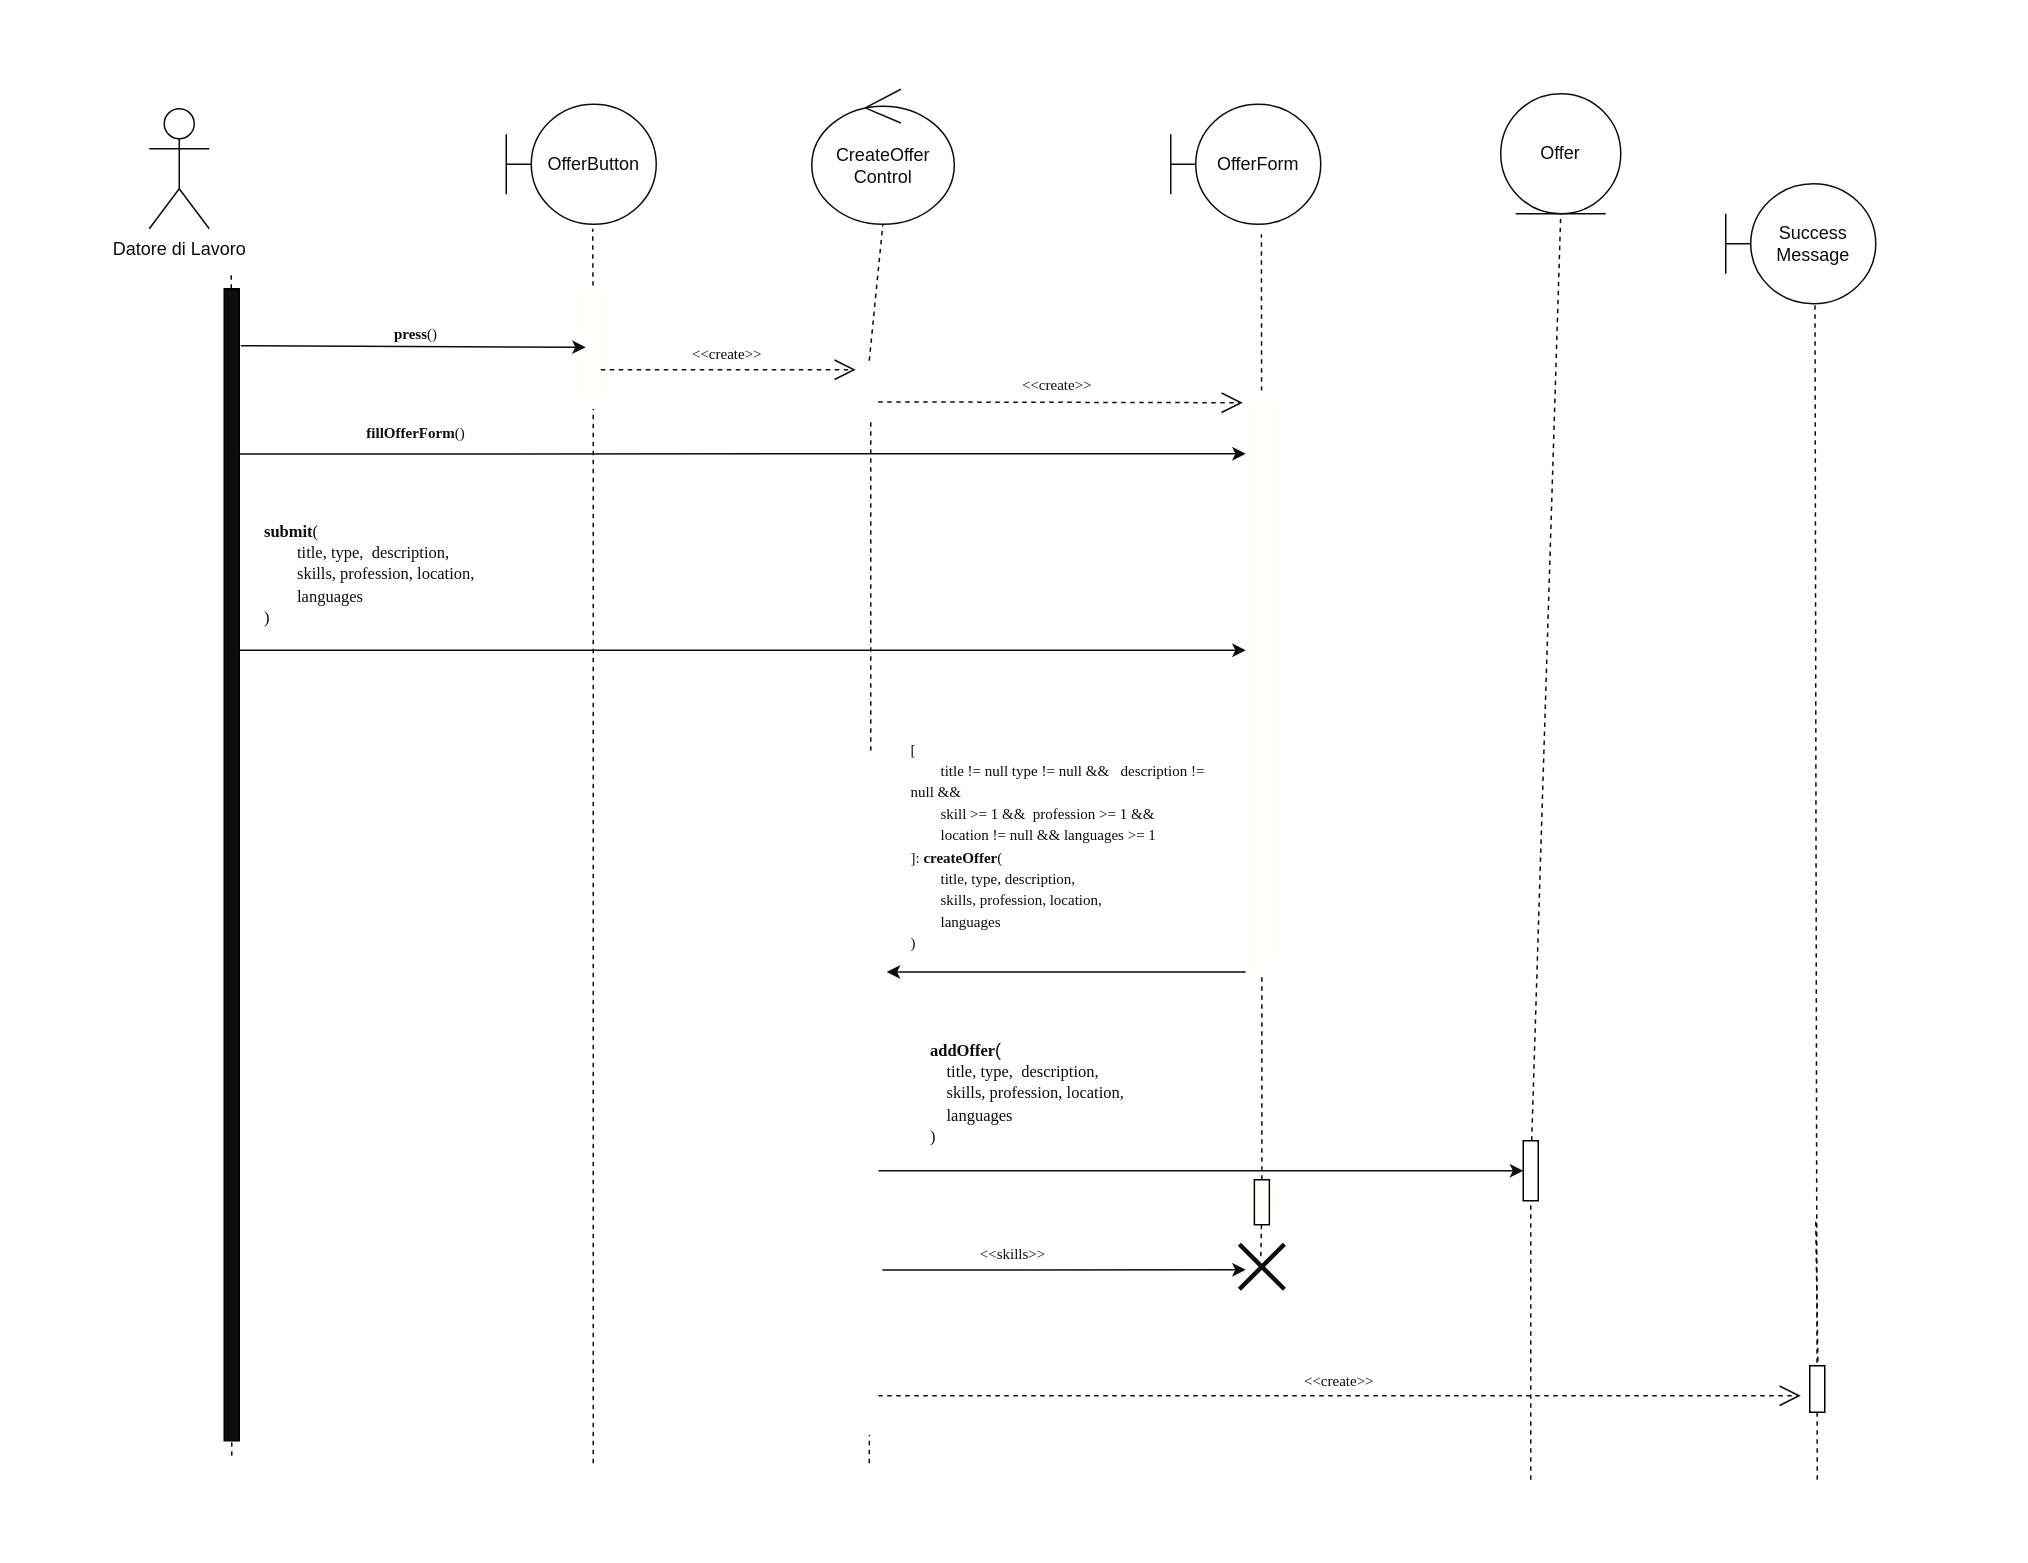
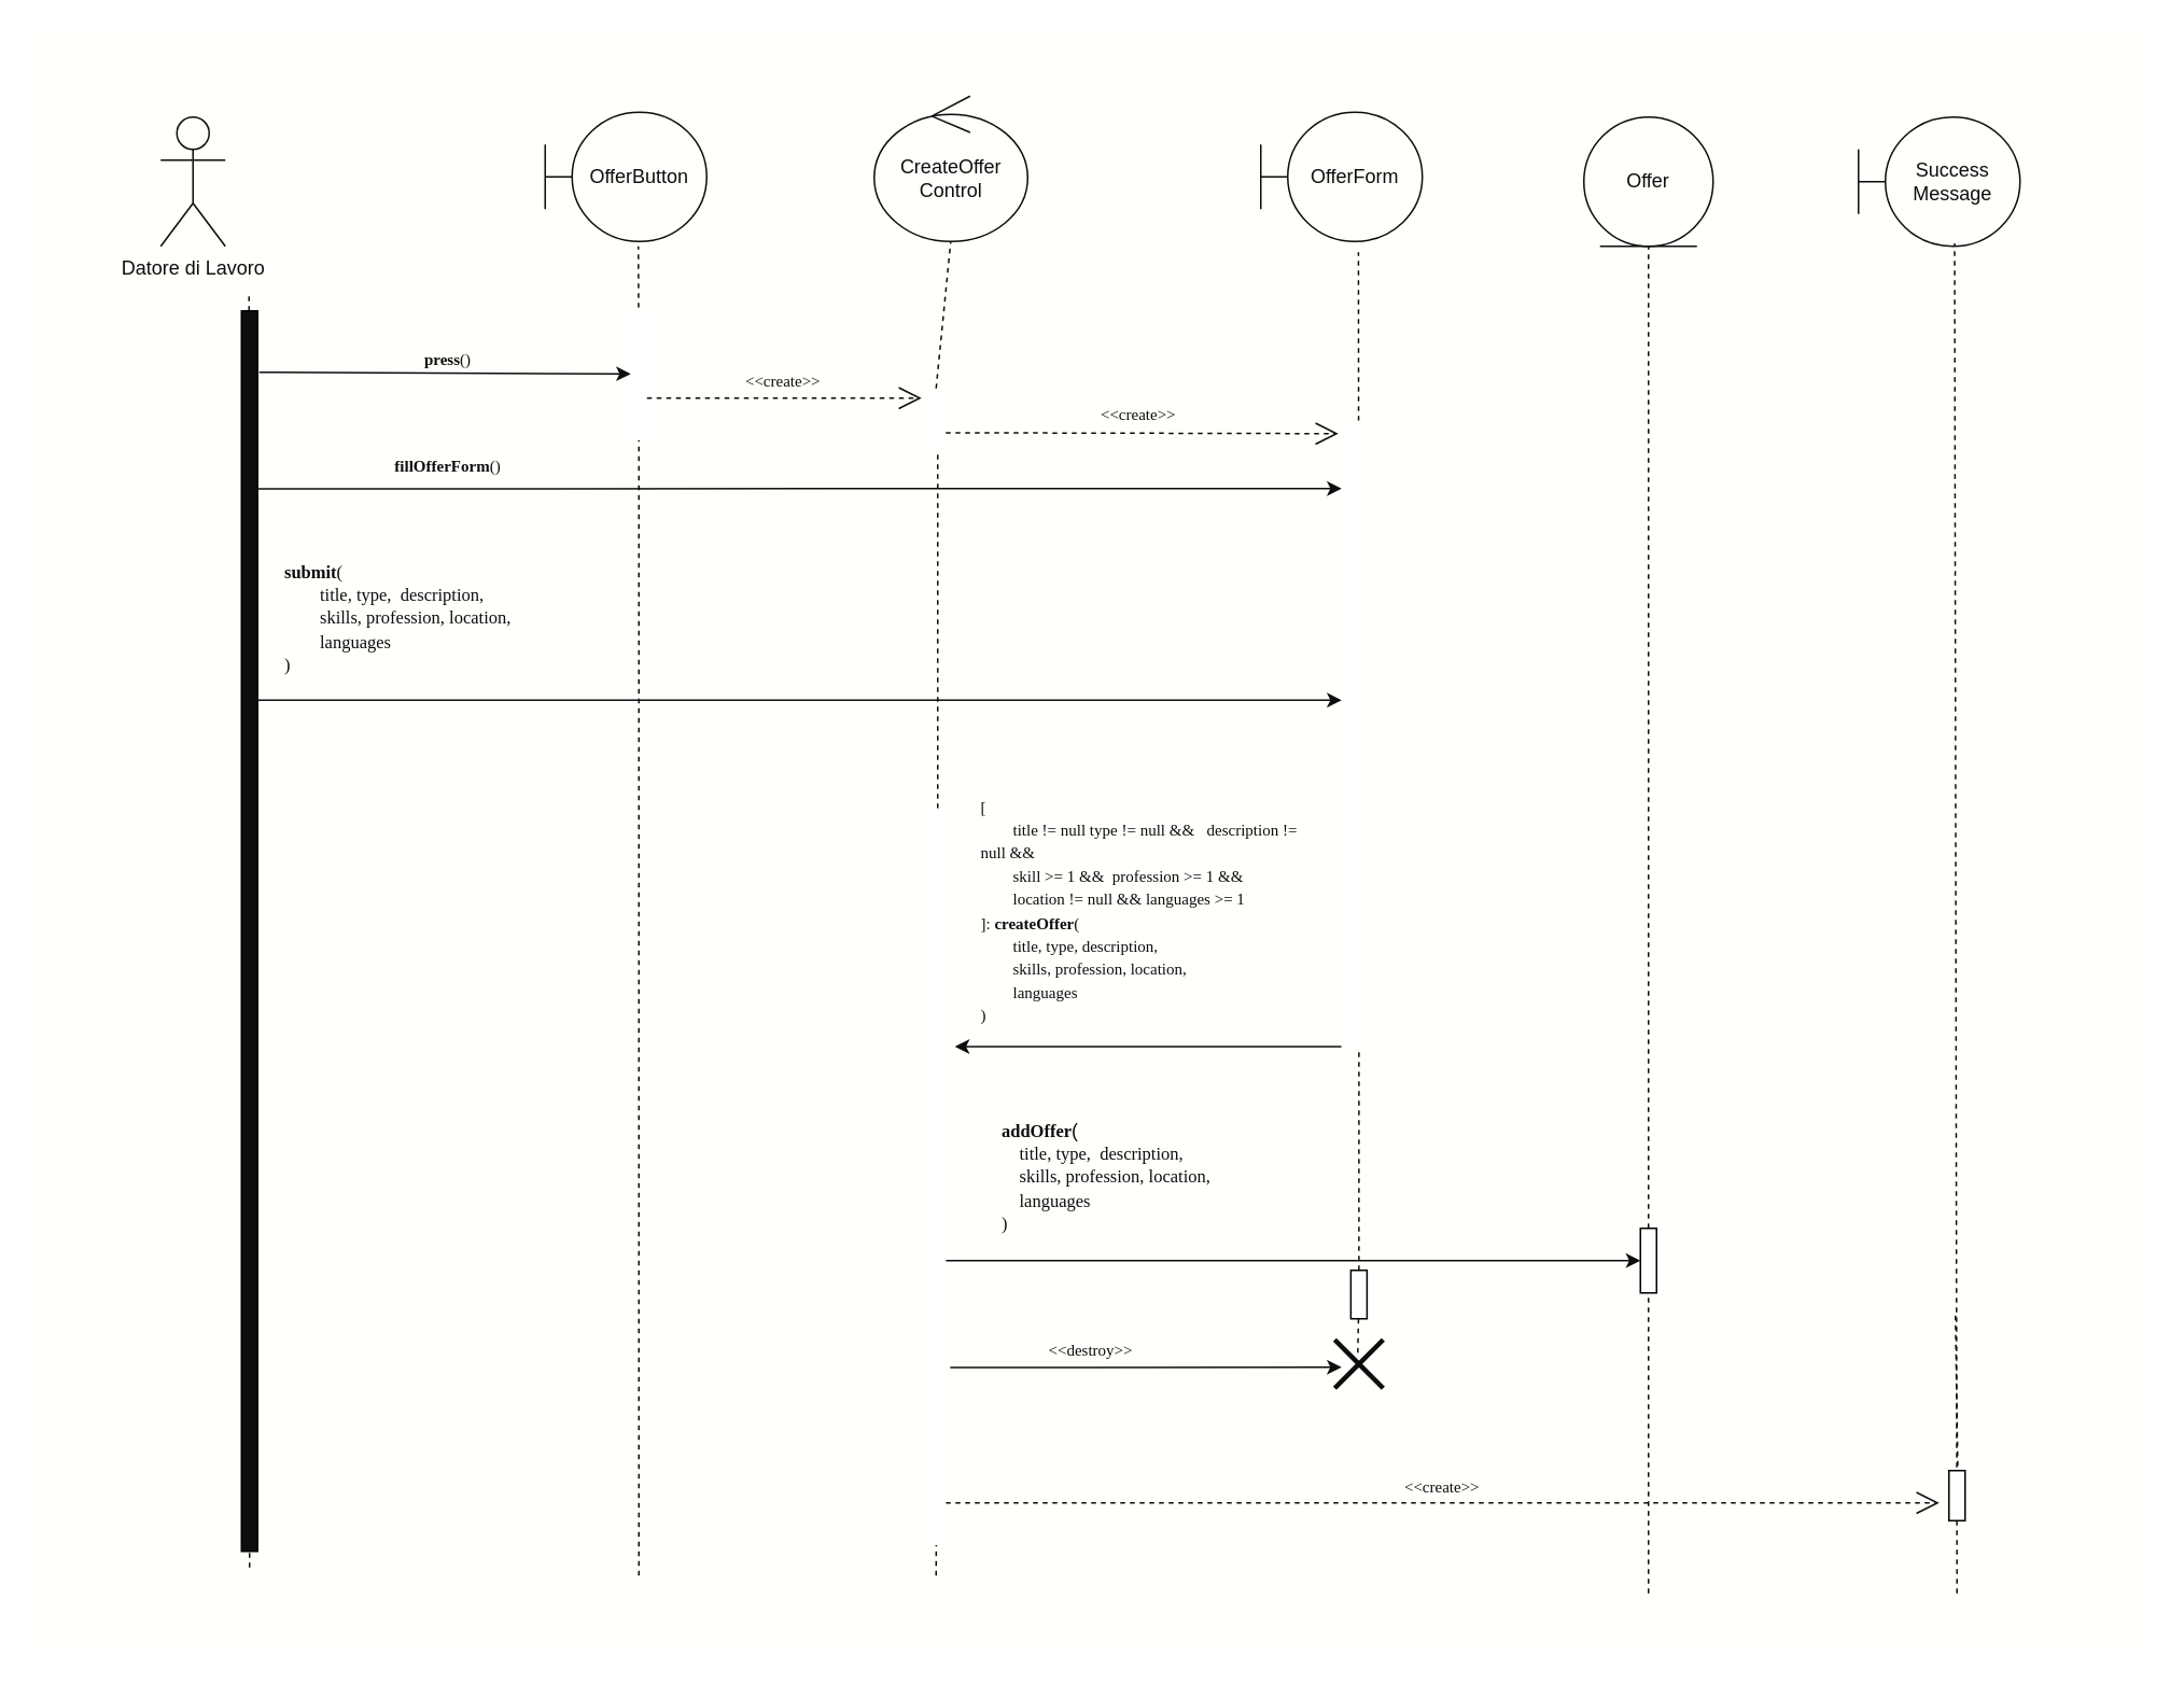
- <mxCell id="25" value="Offer" style="ellipse;shape=umlEntity;whiteSpace=wrap;html=1;strokeColor=#0D0D0D;fontColor=#0D0D0D;fillColor=#FFFFFC;" parent="1" vertex="1"><mxGeometry x="1000" y="62" width="80" height="80" as="geometry" /></mxCell>
+ <mxCell id="25" value="Offer" style="ellipse;shape=umlEntity;whiteSpace=wrap;html=1;strokeColor=#0D0D0D;fontColor=#0D0D0D;fillColor=#FFFFFC;" parent="1" vertex="1"><mxGeometry x="980" y="72" width="80" height="80" as="geometry" /></mxCell>
- <mxCell id="39" value="Success&lt;br&gt;Message" style="shape=umlBoundary;whiteSpace=wrap;html=1;strokeColor=#0D0D0D;fontColor=#0D0D0D;fillColor=#FFFFFC;" parent="1" vertex="1"><mxGeometry x="1150" y="122" width="100" height="80" as="geometry" /></mxCell>
+ <mxCell id="39" value="Success&lt;br&gt;Message" style="shape=umlBoundary;whiteSpace=wrap;html=1;strokeColor=#0D0D0D;fontColor=#0D0D0D;fillColor=#FFFFFC;" parent="1" vertex="1"><mxGeometry x="1150" y="72" width="100" height="80" as="geometry" /></mxCell>
- <mxCell id="32" value="&lt;font face=&quot;Verdana&quot;&gt;&lt;span style=&quot;font-size: 10px;&quot;&gt;&amp;lt;&amp;lt;skills&amp;gt;&amp;gt;&lt;/span&gt;&lt;/font&gt;" style="text;html=1;strokeColor=none;fillColor=none;align=center;verticalAlign=middle;whiteSpace=wrap;rounded=0;fontColor=#0D0D0D;" parent="1" vertex="1"><mxGeometry x="655.22" y="829" width="40" height="11" as="geometry" /></mxCell>
+ <mxCell id="32" value="&lt;font face=&quot;Verdana&quot;&gt;&lt;span style=&quot;font-size: 10px;&quot;&gt;&amp;lt;&amp;lt;destroy&amp;gt;&amp;gt;&lt;/span&gt;&lt;/font&gt;" style="text;html=1;strokeColor=none;fillColor=none;align=center;verticalAlign=middle;whiteSpace=wrap;rounded=0;fontColor=#0D0D0D;" parent="1" vertex="1"><mxGeometry x="655.22" y="829" width="40" height="11" as="geometry" /></mxCell>
